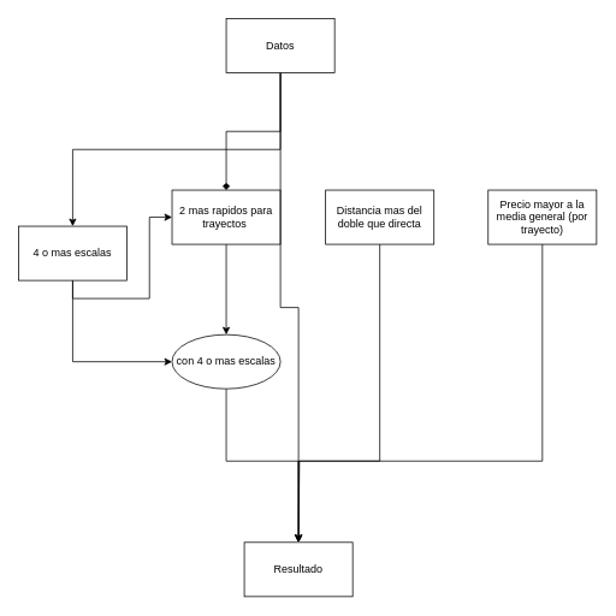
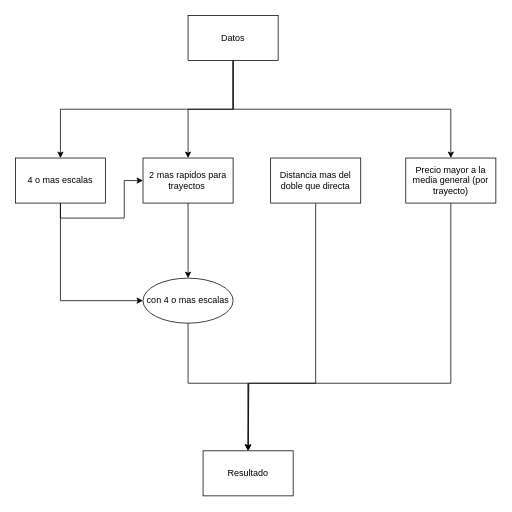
- <mxCell id="12" style="edgeStyle=orthogonalEdgeStyle;rounded=0;orthogonalLoop=1;jettySize=auto;html=1;exitX=0.5;exitY=1;exitDx=0;exitDy=0;entryX=0.5;entryY=0;entryDx=0;entryDy=0;endArrow=diamond;" edge="1" parent="1" source="14" target="10"><mxGeometry relative="1" as="geometry" /></mxCell>
+ <mxCell id="12" style="edgeStyle=orthogonalEdgeStyle;rounded=0;orthogonalLoop=1;jettySize=auto;html=1;exitX=0.5;exitY=1;exitDx=0;exitDy=0;entryX=0.5;entryY=0;entryDx=0;entryDy=0;" edge="1" parent="1" source="14" target="10"><mxGeometry relative="1" as="geometry" /></mxCell>
- <mxCell id="4" value="4 o mas escalas" style="rounded=0;whiteSpace=wrap;html=1;" vertex="1" parent="1"><mxGeometry x="20" y="250" width="120" height="60" as="geometry" /></mxCell>
+ <mxCell id="4" value="4 o mas escalas" style="rounded=0;whiteSpace=wrap;html=1;" vertex="1" parent="1"><mxGeometry x="20" y="210" width="120" height="60" as="geometry" /></mxCell>
- <mxCell id="13" style="edgeStyle=orthogonalEdgeStyle;rounded=0;orthogonalLoop=1;jettySize=auto;html=1;exitX=0.5;exitY=1;exitDx=0;exitDy=0;" edge="1" parent="1" source="14" target="17"><mxGeometry relative="1" as="geometry" /></mxCell>
+ <mxCell id="13" style="edgeStyle=orthogonalEdgeStyle;rounded=0;orthogonalLoop=1;jettySize=auto;html=1;exitX=0.5;exitY=1;exitDx=0;exitDy=0;entryX=0.5;entryY=0;entryDx=0;entryDy=0;" edge="1" parent="1" source="14" target="6"><mxGeometry relative="1" as="geometry" /></mxCell>
